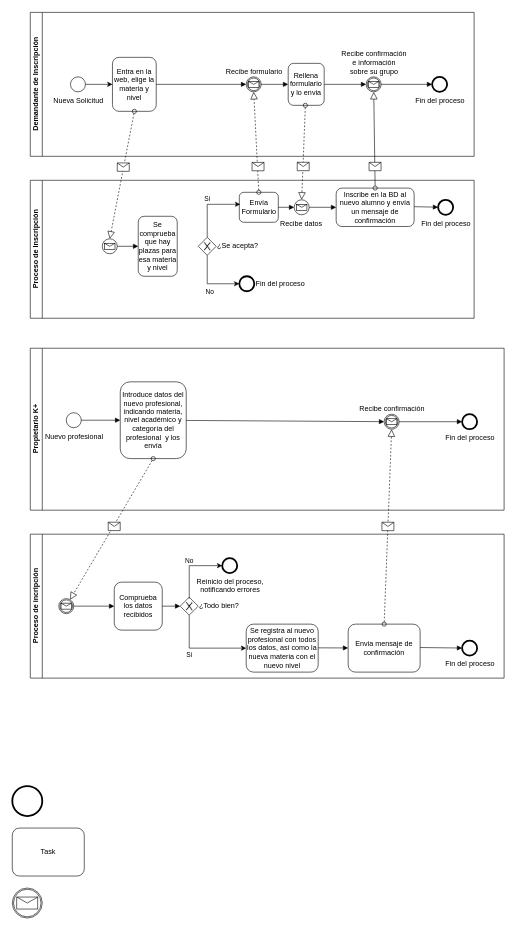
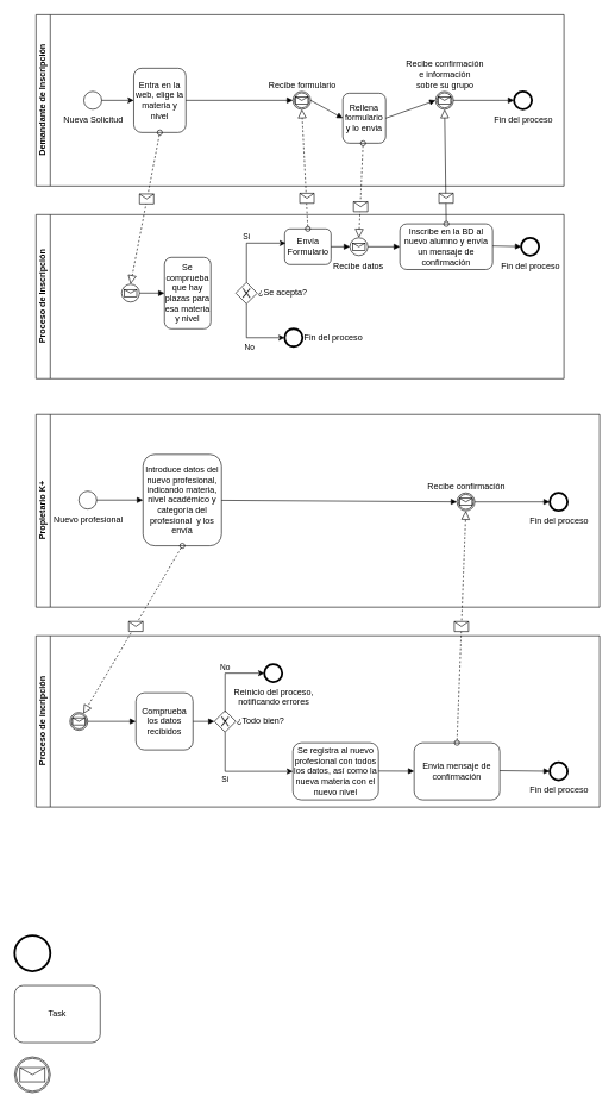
- <mxCell id="24" value="Rellena formulario y lo envia" style="shape=ext;rounded=1;html=1;whiteSpace=wrap;labelBackgroundColor=none;" vertex="1" parent="17"><mxGeometry x="430" y="85" width="60" height="70" as="geometry" /></mxCell>
+ <mxCell id="24" value="Rellena formulario y lo envia" style="shape=ext;rounded=1;html=1;whiteSpace=wrap;labelBackgroundColor=none;" vertex="1" parent="17"><mxGeometry x="430" y="110" width="60" height="70" as="geometry" /></mxCell>
